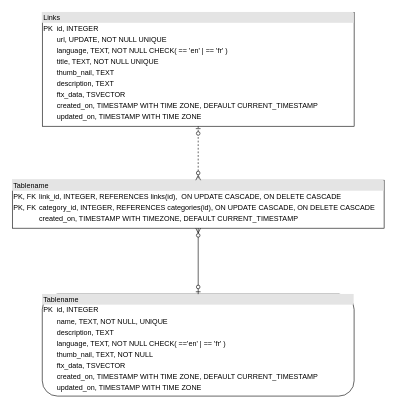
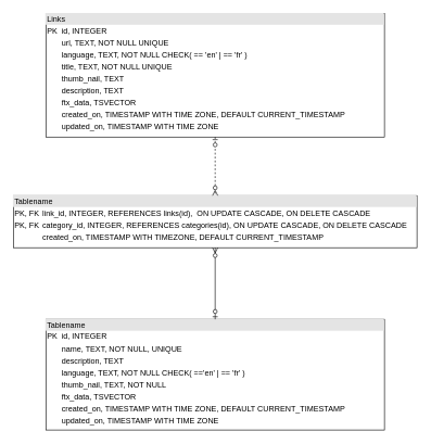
- <mxCell id="2" value="&lt;div style=&quot;box-sizing: border-box ; width: 100% ; background: #e4e4e4 ; padding: 2px&quot;&gt;Links&lt;br&gt;&lt;/div&gt;&lt;table style=&quot;width: 100% ; font-size: 1em&quot; cellspacing=&quot;0&quot; cellpadding=&quot;2&quot;&gt;&lt;tbody&gt;&lt;tr&gt;&lt;td&gt;PK&lt;/td&gt;&lt;td&gt;id, INTEGER&lt;br&gt;&lt;/td&gt;&lt;/tr&gt;&lt;tr&gt;&lt;td&gt;&lt;br&gt;&lt;/td&gt;&lt;td&gt;url, UPDATE, NOT NULL UNIQUE &lt;/td&gt;&lt;/tr&gt;&lt;tr&gt;&lt;td&gt;&lt;br&gt;&lt;/td&gt;&lt;td&gt;language, TEXT, NOT NULL CHECK( == 'en' | == 'fr' ) &lt;br&gt;&lt;/td&gt;&lt;/tr&gt;&lt;tr&gt;&lt;td&gt;&lt;br&gt;&lt;/td&gt;&lt;td&gt;title, TEXT, NOT NULL UNIQUE&lt;/td&gt;&lt;/tr&gt;&lt;tr&gt;&lt;td&gt;&lt;br&gt;&lt;/td&gt;&lt;td&gt;thumb_nail, TEXT&lt;/td&gt;&lt;/tr&gt;&lt;tr&gt;&lt;td&gt;&lt;br&gt;&lt;/td&gt;&lt;td&gt;description, TEXT&lt;/td&gt;&lt;/tr&gt;&lt;tr&gt;&lt;td&gt;&lt;br&gt;&lt;/td&gt;&lt;td&gt;ftx_data, TSVECTOR&lt;/td&gt;&lt;/tr&gt;&lt;tr&gt;&lt;td&gt;&lt;br&gt;&lt;/td&gt;&lt;td&gt;created_on, &lt;span class=&quot;crayon-h&quot;&gt;&lt;/span&gt;&lt;span class=&quot;crayon-r&quot;&gt;TIMESTAMP&lt;/span&gt;&lt;span class=&quot;crayon-h&quot;&gt; &lt;/span&gt;&lt;span class=&quot;crayon-r&quot;&gt;WITH&lt;/span&gt;&lt;span class=&quot;crayon-h&quot;&gt; &lt;/span&gt;&lt;span class=&quot;crayon-r&quot;&gt;TIME&lt;/span&gt;&lt;span class=&quot;crayon-h&quot;&gt; &lt;/span&gt;&lt;span class=&quot;crayon-r&quot;&gt;ZONE&lt;/span&gt;&lt;span class=&quot;crayon-h&quot;&gt;, &lt;/span&gt;&lt;span class=&quot;crayon-r&quot;&gt;DEFAULT&lt;/span&gt;&lt;span class=&quot;crayon-h&quot;&gt; &lt;/span&gt;&lt;span class=&quot;crayon-k&quot;&gt;CURRENT_TIMESTAMP&lt;/span&gt;&lt;/td&gt;&lt;/tr&gt;&lt;tr&gt;&lt;td&gt;&lt;br&gt;&lt;/td&gt;&lt;td&gt;&lt;span class=&quot;crayon-k&quot;&gt;updated_on, TIMESTAMP WITH TIME ZONE&lt;/span&gt;&lt;/td&gt;&lt;/tr&gt;&lt;tr&gt;&lt;td&gt;&lt;br&gt;&lt;/td&gt;&lt;td&gt;&lt;span class=&quot;crayon-k&quot;&gt;&lt;br&gt;&lt;/span&gt;&lt;/td&gt;&lt;/tr&gt;&lt;tr&gt;&lt;td&gt;&lt;br&gt;&lt;/td&gt;&lt;td&gt;&lt;br&gt;&lt;/td&gt;&lt;/tr&gt;&lt;tr&gt;&lt;td&gt;&lt;br&gt;&lt;/td&gt;&lt;td&gt;&lt;br&gt;&lt;/td&gt;&lt;/tr&gt;&lt;tr&gt;&lt;td&gt;&lt;br&gt;&lt;/td&gt;&lt;td&gt;&lt;br&gt;&lt;/td&gt;&lt;/tr&gt;&lt;tr&gt;&lt;td&gt;&lt;br&gt;&lt;/td&gt;&lt;td&gt;&lt;br&gt;&lt;/td&gt;&lt;/tr&gt;&lt;/tbody&gt;&lt;/table&gt;" style="verticalAlign=top;align=left;overflow=fill;html=1;" vertex="1" parent="1"><mxGeometry x="70" y="20" width="520" height="190" as="geometry" /></mxCell>
+ <mxCell id="2" value="&lt;div style=&quot;box-sizing: border-box ; width: 100% ; background: #e4e4e4 ; padding: 2px&quot;&gt;Links&lt;br&gt;&lt;/div&gt;&lt;table style=&quot;width: 100% ; font-size: 1em&quot; cellspacing=&quot;0&quot; cellpadding=&quot;2&quot;&gt;&lt;tbody&gt;&lt;tr&gt;&lt;td&gt;PK&lt;/td&gt;&lt;td&gt;id, INTEGER&lt;br&gt;&lt;/td&gt;&lt;/tr&gt;&lt;tr&gt;&lt;td&gt;&lt;br&gt;&lt;/td&gt;&lt;td&gt;url, TEXT, NOT NULL UNIQUE &lt;/td&gt;&lt;/tr&gt;&lt;tr&gt;&lt;td&gt;&lt;br&gt;&lt;/td&gt;&lt;td&gt;language, TEXT, NOT NULL CHECK( == 'en' | == 'fr' ) &lt;br&gt;&lt;/td&gt;&lt;/tr&gt;&lt;tr&gt;&lt;td&gt;&lt;br&gt;&lt;/td&gt;&lt;td&gt;title, TEXT, NOT NULL UNIQUE&lt;/td&gt;&lt;/tr&gt;&lt;tr&gt;&lt;td&gt;&lt;br&gt;&lt;/td&gt;&lt;td&gt;thumb_nail, TEXT&lt;/td&gt;&lt;/tr&gt;&lt;tr&gt;&lt;td&gt;&lt;br&gt;&lt;/td&gt;&lt;td&gt;description, TEXT&lt;/td&gt;&lt;/tr&gt;&lt;tr&gt;&lt;td&gt;&lt;br&gt;&lt;/td&gt;&lt;td&gt;ftx_data, TSVECTOR&lt;/td&gt;&lt;/tr&gt;&lt;tr&gt;&lt;td&gt;&lt;br&gt;&lt;/td&gt;&lt;td&gt;created_on, &lt;span class=&quot;crayon-h&quot;&gt;&lt;/span&gt;&lt;span class=&quot;crayon-r&quot;&gt;TIMESTAMP&lt;/span&gt;&lt;span class=&quot;crayon-h&quot;&gt; &lt;/span&gt;&lt;span class=&quot;crayon-r&quot;&gt;WITH&lt;/span&gt;&lt;span class=&quot;crayon-h&quot;&gt; &lt;/span&gt;&lt;span class=&quot;crayon-r&quot;&gt;TIME&lt;/span&gt;&lt;span class=&quot;crayon-h&quot;&gt; &lt;/span&gt;&lt;span class=&quot;crayon-r&quot;&gt;ZONE&lt;/span&gt;&lt;span class=&quot;crayon-h&quot;&gt;, &lt;/span&gt;&lt;span class=&quot;crayon-r&quot;&gt;DEFAULT&lt;/span&gt;&lt;span class=&quot;crayon-h&quot;&gt; &lt;/span&gt;&lt;span class=&quot;crayon-k&quot;&gt;CURRENT_TIMESTAMP&lt;/span&gt;&lt;/td&gt;&lt;/tr&gt;&lt;tr&gt;&lt;td&gt;&lt;br&gt;&lt;/td&gt;&lt;td&gt;&lt;span class=&quot;crayon-k&quot;&gt;updated_on, TIMESTAMP WITH TIME ZONE&lt;/span&gt;&lt;/td&gt;&lt;/tr&gt;&lt;tr&gt;&lt;td&gt;&lt;br&gt;&lt;/td&gt;&lt;td&gt;&lt;span class=&quot;crayon-k&quot;&gt;&lt;br&gt;&lt;/span&gt;&lt;/td&gt;&lt;/tr&gt;&lt;tr&gt;&lt;td&gt;&lt;br&gt;&lt;/td&gt;&lt;td&gt;&lt;br&gt;&lt;/td&gt;&lt;/tr&gt;&lt;tr&gt;&lt;td&gt;&lt;br&gt;&lt;/td&gt;&lt;td&gt;&lt;br&gt;&lt;/td&gt;&lt;/tr&gt;&lt;tr&gt;&lt;td&gt;&lt;br&gt;&lt;/td&gt;&lt;td&gt;&lt;br&gt;&lt;/td&gt;&lt;/tr&gt;&lt;tr&gt;&lt;td&gt;&lt;br&gt;&lt;/td&gt;&lt;td&gt;&lt;br&gt;&lt;/td&gt;&lt;/tr&gt;&lt;/tbody&gt;&lt;/table&gt;" style="verticalAlign=top;align=left;overflow=fill;html=1;" vertex="1" parent="1"><mxGeometry x="70" y="20" width="520" height="190" as="geometry" /></mxCell>
- <mxCell id="5" value="&lt;div style=&quot;box-sizing: border-box ; width: 100% ; background: #e4e4e4 ; padding: 2px&quot;&gt;Tablename&lt;/div&gt;&lt;table style=&quot;width: 100% ; font-size: 1em&quot; cellspacing=&quot;0&quot; cellpadding=&quot;2&quot;&gt;&lt;tbody&gt;&lt;tr&gt;&lt;td&gt;PK&lt;/td&gt;&lt;td&gt;id, INTEGER&lt;br&gt;&lt;/td&gt;&lt;/tr&gt;&lt;tr&gt;&lt;td&gt;&lt;br&gt;&lt;/td&gt;&lt;td&gt;name, TEXT, NOT NULL, UNIQUE&lt;br&gt;&lt;/td&gt;&lt;/tr&gt;&lt;tr&gt;&lt;td&gt;&lt;br&gt;&lt;/td&gt;&lt;td&gt;description, TEXT&lt;br&gt;&lt;/td&gt;&lt;/tr&gt;&lt;tr&gt;&lt;td&gt;&lt;br&gt;&lt;/td&gt;&lt;td&gt;language, TEXT, NOT NULL CHECK( =='en' | == 'fr' ) &lt;/td&gt;&lt;/tr&gt;&lt;tr&gt;&lt;td&gt;&lt;br&gt;&lt;/td&gt;&lt;td&gt;thumb_nail, TEXT, NOT NULL &lt;br&gt;&lt;/td&gt;&lt;/tr&gt;&lt;tr&gt;&lt;td&gt;&lt;br&gt;&lt;/td&gt;&lt;td&gt;ftx_data, TSVECTOR&lt;br&gt;&lt;/td&gt;&lt;/tr&gt;&lt;tr&gt;&lt;td&gt;&lt;br&gt;&lt;/td&gt;&lt;td&gt;created_on, TIMESTAMP WITH TIME ZONE, DEFAULT CURRENT_TIMESTAMP&lt;br&gt;&lt;/td&gt;&lt;/tr&gt;&lt;tr&gt;&lt;td&gt;&lt;br&gt;&lt;/td&gt;&lt;td&gt;updated_on, TIMESTAMP WITH TIME ZONE &lt;br&gt;&lt;/td&gt;&lt;/tr&gt;&lt;/tbody&gt;&lt;/table&gt;" style="verticalAlign=top;align=left;overflow=fill;html=1;rounded=1;" vertex="1" parent="1"><mxGeometry x="70" y="490" width="520" height="170" as="geometry" /></mxCell>
+ <mxCell id="5" value="&lt;div style=&quot;box-sizing: border-box ; width: 100% ; background: #e4e4e4 ; padding: 2px&quot;&gt;Tablename&lt;/div&gt;&lt;table style=&quot;width: 100% ; font-size: 1em&quot; cellspacing=&quot;0&quot; cellpadding=&quot;2&quot;&gt;&lt;tbody&gt;&lt;tr&gt;&lt;td&gt;PK&lt;/td&gt;&lt;td&gt;id, INTEGER&lt;br&gt;&lt;/td&gt;&lt;/tr&gt;&lt;tr&gt;&lt;td&gt;&lt;br&gt;&lt;/td&gt;&lt;td&gt;name, TEXT, NOT NULL, UNIQUE&lt;br&gt;&lt;/td&gt;&lt;/tr&gt;&lt;tr&gt;&lt;td&gt;&lt;br&gt;&lt;/td&gt;&lt;td&gt;description, TEXT&lt;br&gt;&lt;/td&gt;&lt;/tr&gt;&lt;tr&gt;&lt;td&gt;&lt;br&gt;&lt;/td&gt;&lt;td&gt;language, TEXT, NOT NULL CHECK( =='en' | == 'fr' ) &lt;/td&gt;&lt;/tr&gt;&lt;tr&gt;&lt;td&gt;&lt;br&gt;&lt;/td&gt;&lt;td&gt;thumb_nail, TEXT, NOT NULL &lt;br&gt;&lt;/td&gt;&lt;/tr&gt;&lt;tr&gt;&lt;td&gt;&lt;br&gt;&lt;/td&gt;&lt;td&gt;ftx_data, TSVECTOR&lt;br&gt;&lt;/td&gt;&lt;/tr&gt;&lt;tr&gt;&lt;td&gt;&lt;br&gt;&lt;/td&gt;&lt;td&gt;created_on, TIMESTAMP WITH TIME ZONE, DEFAULT CURRENT_TIMESTAMP&lt;br&gt;&lt;/td&gt;&lt;/tr&gt;&lt;tr&gt;&lt;td&gt;&lt;br&gt;&lt;/td&gt;&lt;td&gt;updated_on, TIMESTAMP WITH TIME ZONE &lt;br&gt;&lt;/td&gt;&lt;/tr&gt;&lt;/tbody&gt;&lt;/table&gt;" style="verticalAlign=top;align=left;overflow=fill;html=1;" vertex="1" parent="1"><mxGeometry x="70" y="490" width="520" height="170" as="geometry" /></mxCell>
